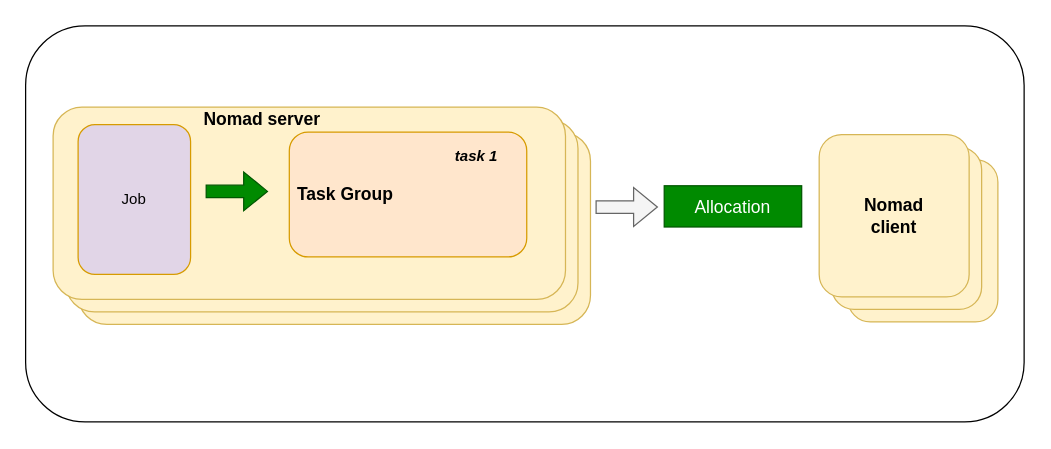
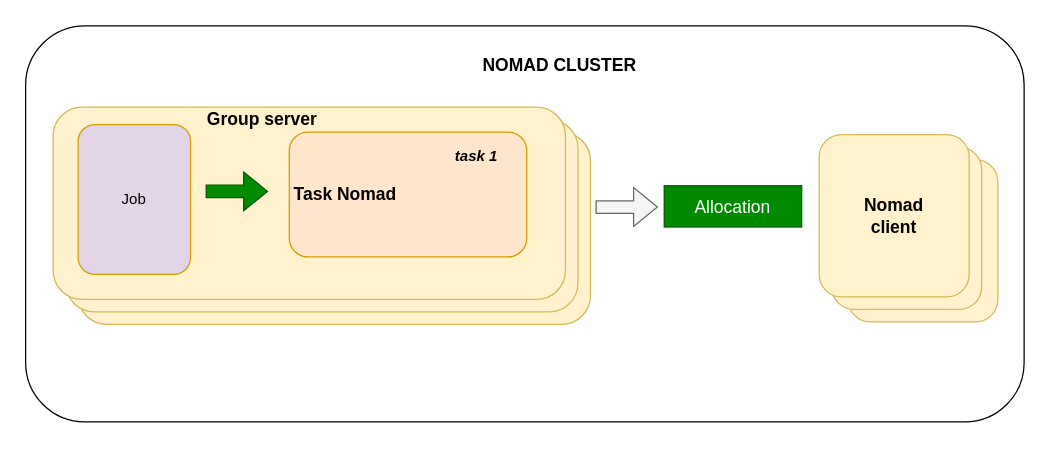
+ <mxCell id="17" value="NOMAD CLUSTER" style="text;html=1;strokeColor=none;fillColor=none;align=center;verticalAlign=middle;whiteSpace=wrap;rounded=0;fontSize=14;fontStyle=1" parent="1" vertex="1"><mxGeometry x="370" y="37" width="155" height="30" as="geometry" /></mxCell>
- <mxCell id="16" value="Nomad server" style="text;html=1;strokeColor=none;fillColor=none;align=center;verticalAlign=middle;whiteSpace=wrap;rounded=0;fontSize=14;fontStyle=1" parent="1" vertex="1"><mxGeometry x="155" y="80" width="109" height="30" as="geometry" /></mxCell>
+ <mxCell id="16" value="Group server" style="text;html=1;strokeColor=none;fillColor=none;align=center;verticalAlign=middle;whiteSpace=wrap;rounded=0;fontSize=14;fontStyle=1" parent="1" vertex="1"><mxGeometry x="155" y="80" width="109" height="30" as="geometry" /></mxCell>
- <mxCell id="12" value="Task Group" style="text;html=1;strokeColor=none;fillColor=none;align=center;verticalAlign=middle;whiteSpace=wrap;rounded=0;fontStyle=1;fontSize=14;" parent="1" vertex="1"><mxGeometry x="221" y="130" width="110" height="50" as="geometry" /></mxCell>
+ <mxCell id="12" value="Task Nomad" style="text;html=1;strokeColor=none;fillColor=none;align=center;verticalAlign=middle;whiteSpace=wrap;rounded=0;fontStyle=1;fontSize=14;" parent="1" vertex="1"><mxGeometry x="221" y="130" width="110" height="50" as="geometry" /></mxCell>
